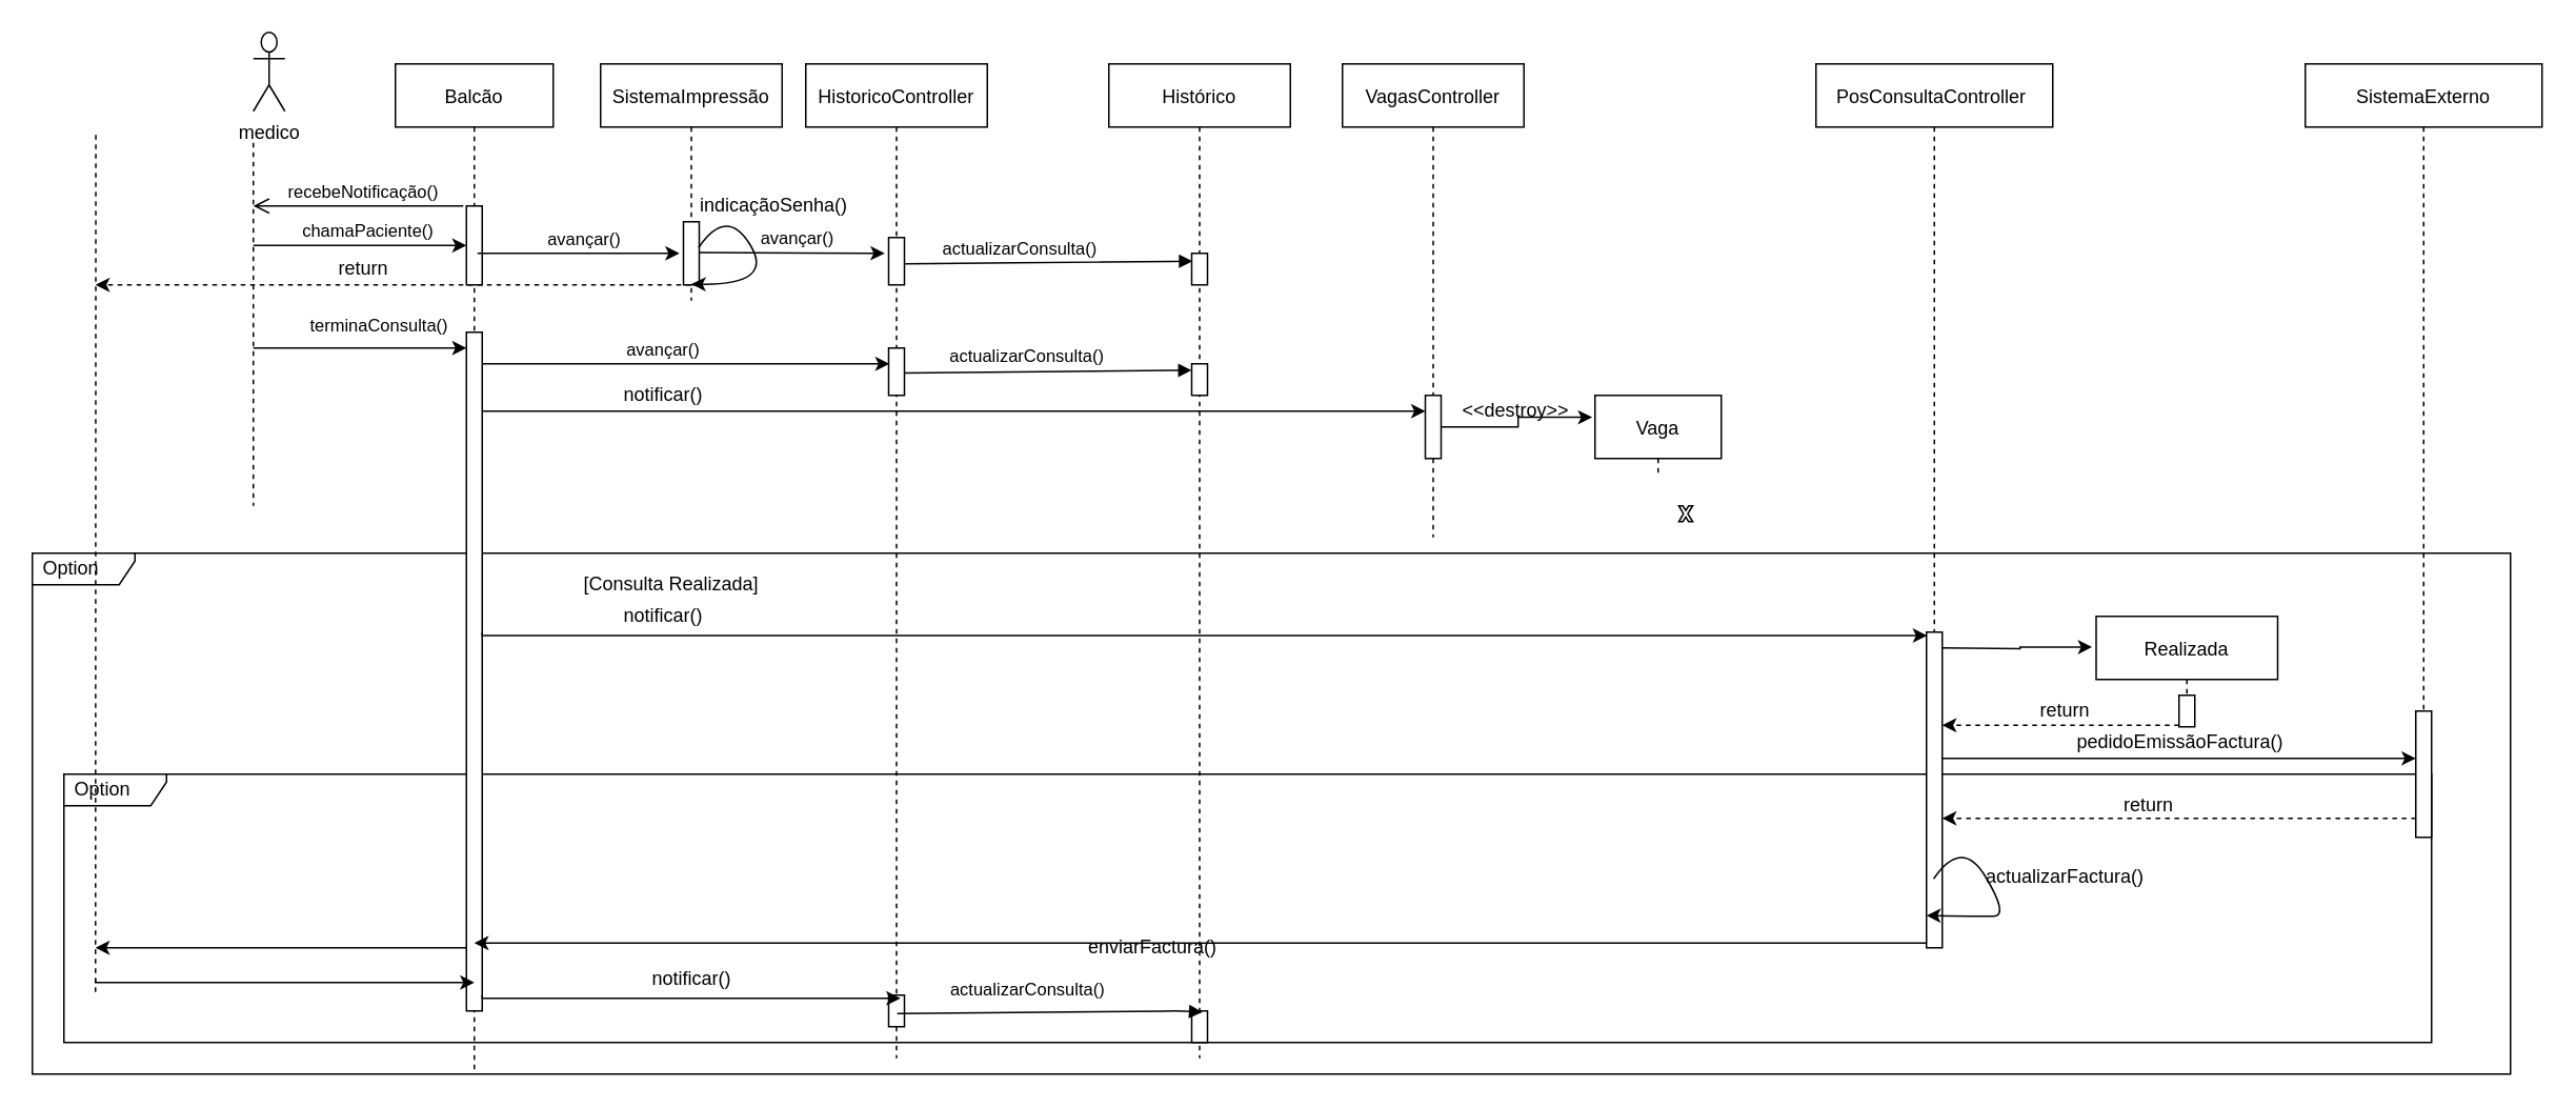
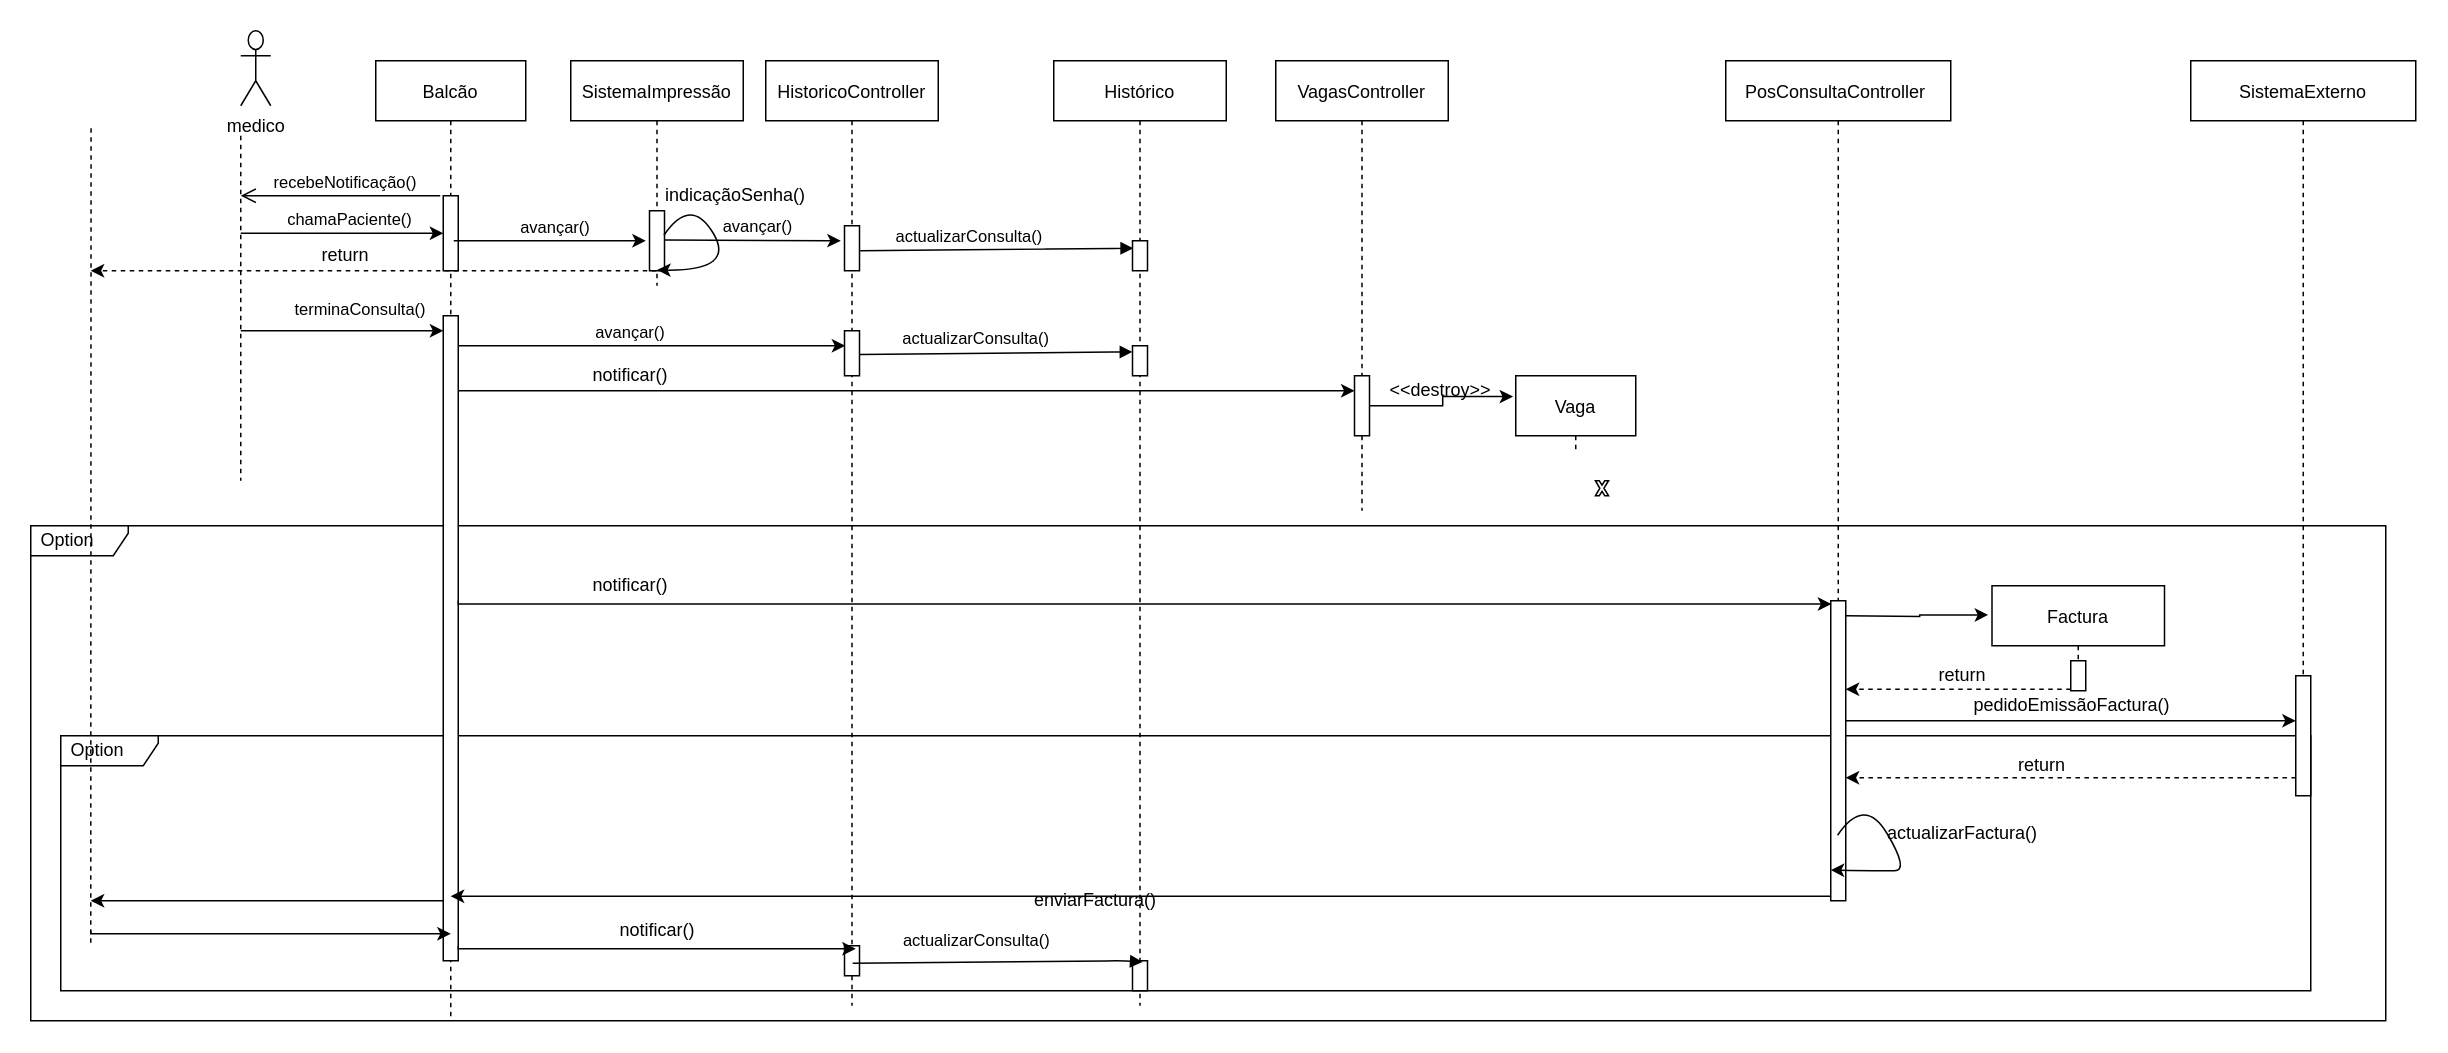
- <mxCell id="43" value="[Consulta Realizada]" style="text;html=1;strokeColor=none;fillColor=none;align=center;verticalAlign=middle;whiteSpace=wrap;rounded=0;" parent="1" vertex="1"><mxGeometry x="350" y="360" width="150" height="20" as="geometry" /></mxCell>
- <mxCell id="40" value="Realizada" style="shape=umlLifeline;perimeter=lifelinePerimeter;container=1;collapsible=0;recursiveResize=0;rounded=0;shadow=0;strokeWidth=1;" parent="1" vertex="1"><mxGeometry x="1327.5" y="390" width="115" height="70" as="geometry" /></mxCell>
+ <mxCell id="40" value="Factura" style="shape=umlLifeline;perimeter=lifelinePerimeter;container=1;collapsible=0;recursiveResize=0;rounded=0;shadow=0;strokeWidth=1;" parent="1" vertex="1"><mxGeometry x="1327.5" y="390" width="115" height="70" as="geometry" /></mxCell>
